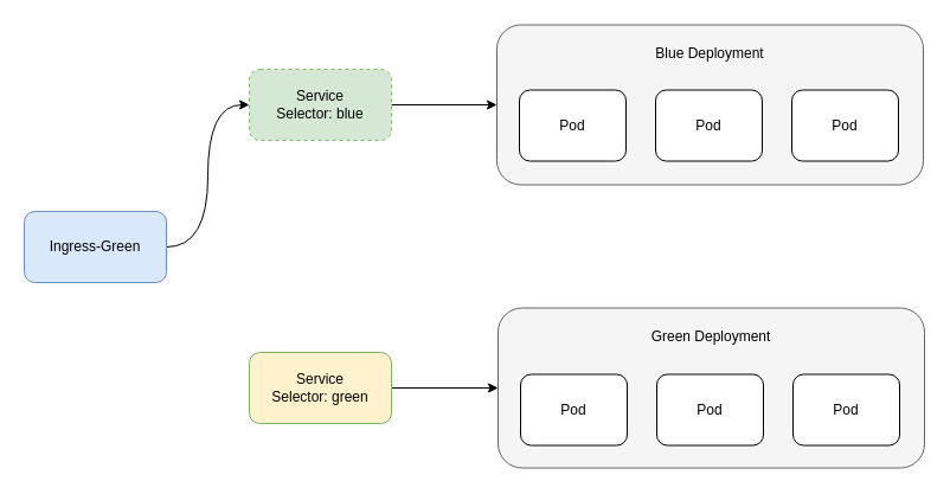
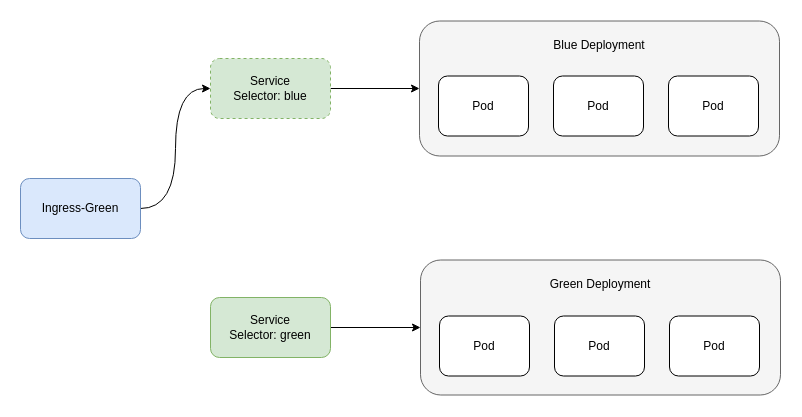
- <mxCell id="5" value="Service&lt;br&gt;Selector: green" style="rounded=1;whiteSpace=wrap;html=1;fillColor=#fff2cc;strokeColor=#82b366;" vertex="1" parent="1"><mxGeometry x="210" y="297" width="120" height="60" as="geometry" /></mxCell>
+ <mxCell id="5" value="Service&lt;br&gt;Selector: green" style="rounded=1;whiteSpace=wrap;html=1;fillColor=#d5e8d4;strokeColor=#82b366;" vertex="1" parent="1"><mxGeometry x="210" y="297" width="120" height="60" as="geometry" /></mxCell>
